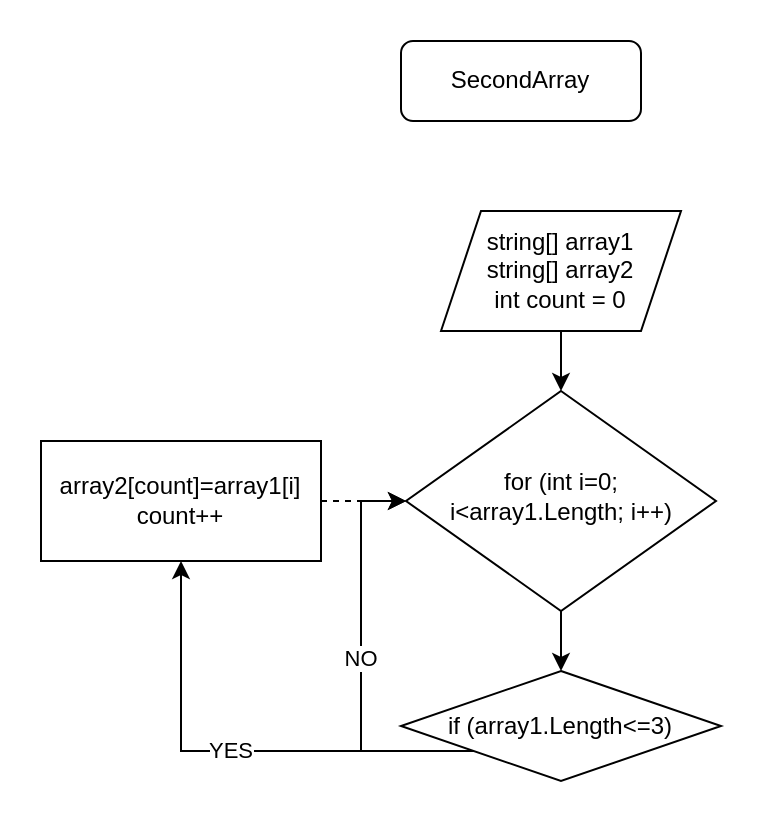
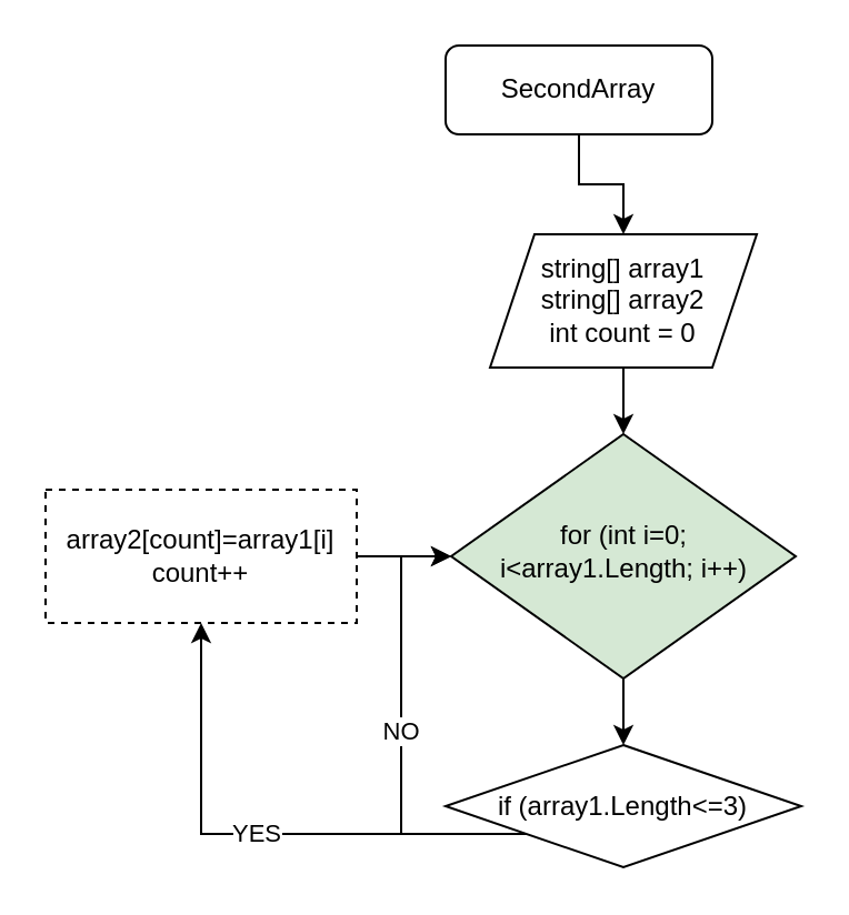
+ <mxCell id="2" value="" style="edgeStyle=orthogonalEdgeStyle;rounded=0;orthogonalLoop=1;jettySize=auto;html=1;" edge="1" parent="1" source="3" target="7"><mxGeometry relative="1" as="geometry" /></mxCell>
- <mxCell id="12" value="array2[count]=array1[i]&lt;br&gt;count++" style="rounded=0;whiteSpace=wrap;html=1;" vertex="1" parent="1"><mxGeometry x="20" y="220" width="140" height="60" as="geometry" /></mxCell>
+ <mxCell id="12" value="array2[count]=array1[i]&lt;br&gt;count++" style="rounded=0;whiteSpace=wrap;html=1;dashed=1;" vertex="1" parent="1"><mxGeometry x="20" y="220" width="140" height="60" as="geometry" /></mxCell>
- <mxCell id="11" style="edgeStyle=orthogonalEdgeStyle;rounded=0;orthogonalLoop=1;jettySize=auto;html=1;dashed=1;" edge="1" parent="1" source="12" target="5"><mxGeometry relative="1" as="geometry" /></mxCell>
+ <mxCell id="11" style="edgeStyle=orthogonalEdgeStyle;rounded=0;orthogonalLoop=1;jettySize=auto;html=1;" edge="1" parent="1" source="12" target="5"><mxGeometry relative="1" as="geometry" /></mxCell>
- <mxCell id="5" value="for (int i=0; i&amp;lt;array1.Length; i++)" style="rhombus;whiteSpace=wrap;html=1;shadow=0;fontFamily=Helvetica;fontSize=12;align=center;strokeWidth=1;spacing=6;spacingTop=-4;" parent="1" vertex="1"><mxGeometry x="202.5" y="195" width="155" height="110" as="geometry" /></mxCell>
+ <mxCell id="5" value="for (int i=0; i&amp;lt;array1.Length; i++)" style="rhombus;whiteSpace=wrap;html=1;shadow=0;fontFamily=Helvetica;fontSize=12;align=center;strokeWidth=1;spacing=6;spacingTop=-4;fillColor=#d5e8d4;" parent="1" vertex="1"><mxGeometry x="202.5" y="195" width="155" height="110" as="geometry" /></mxCell>
